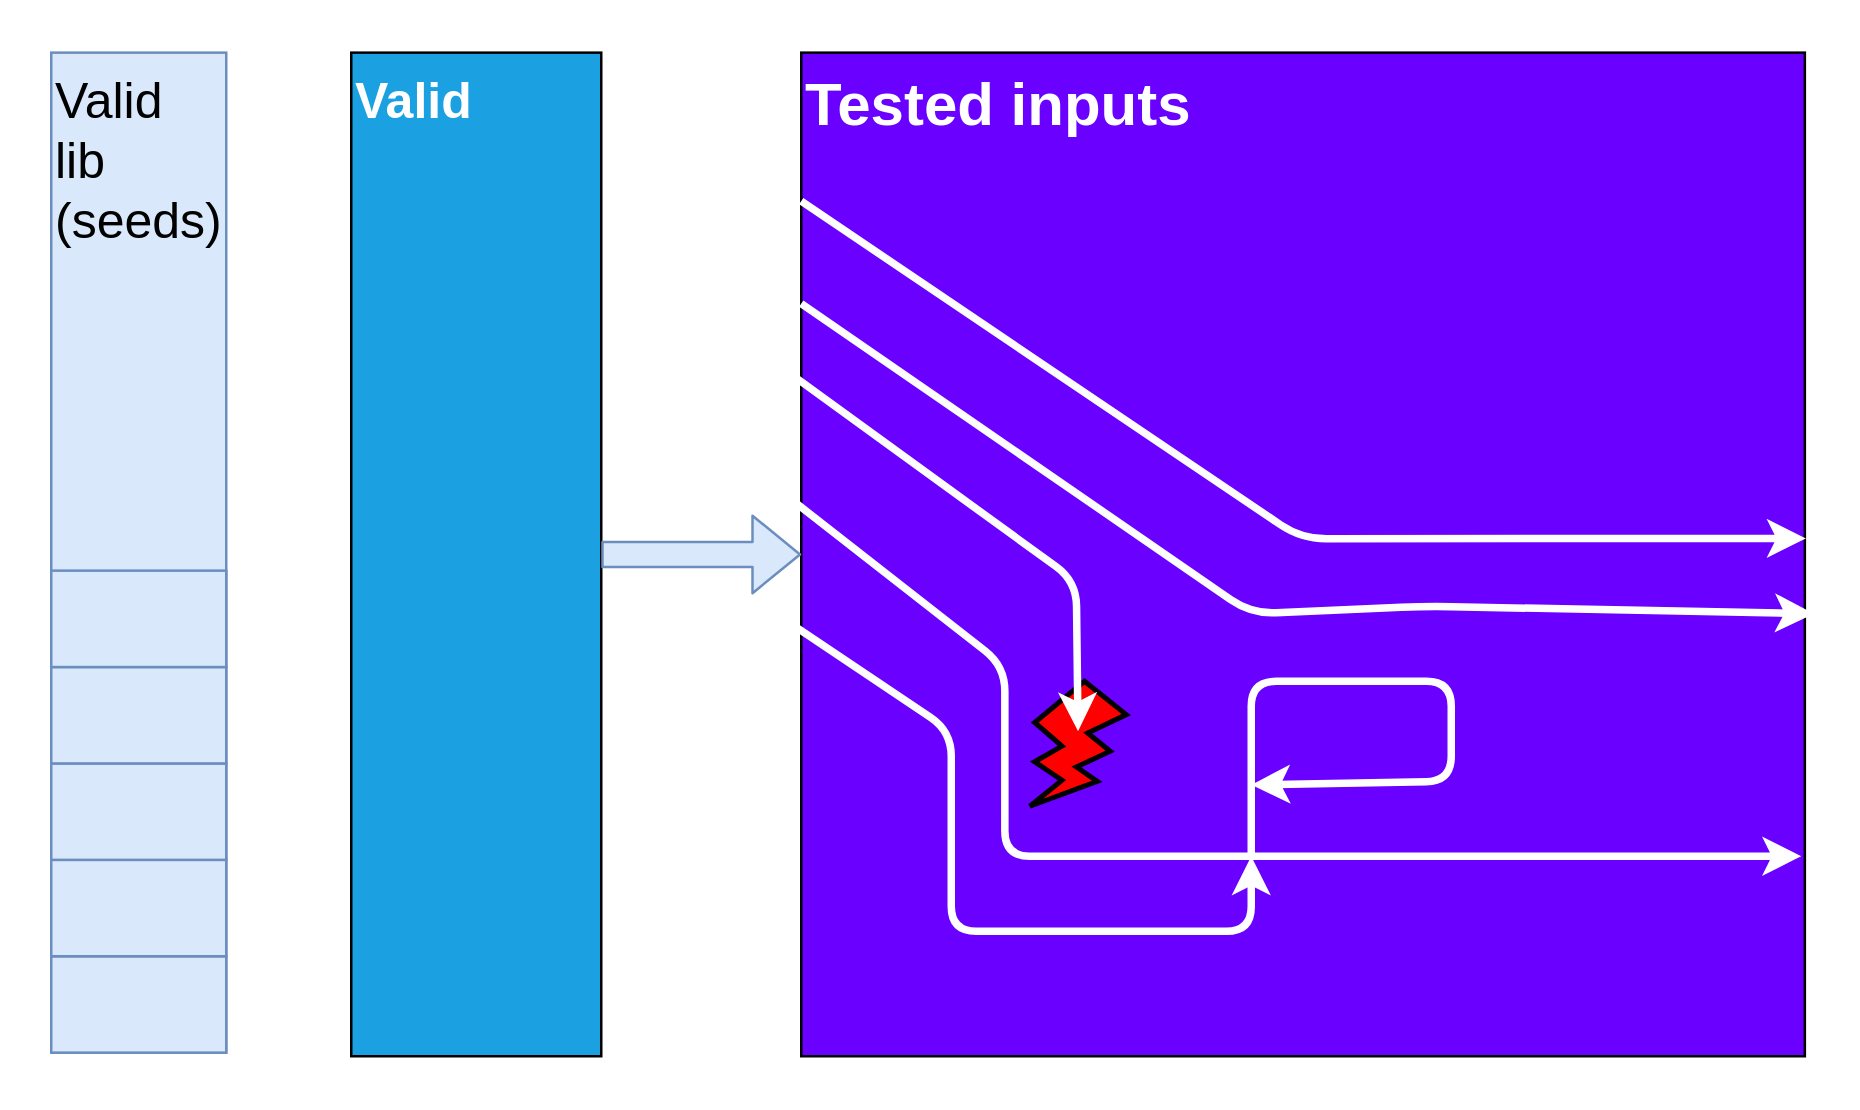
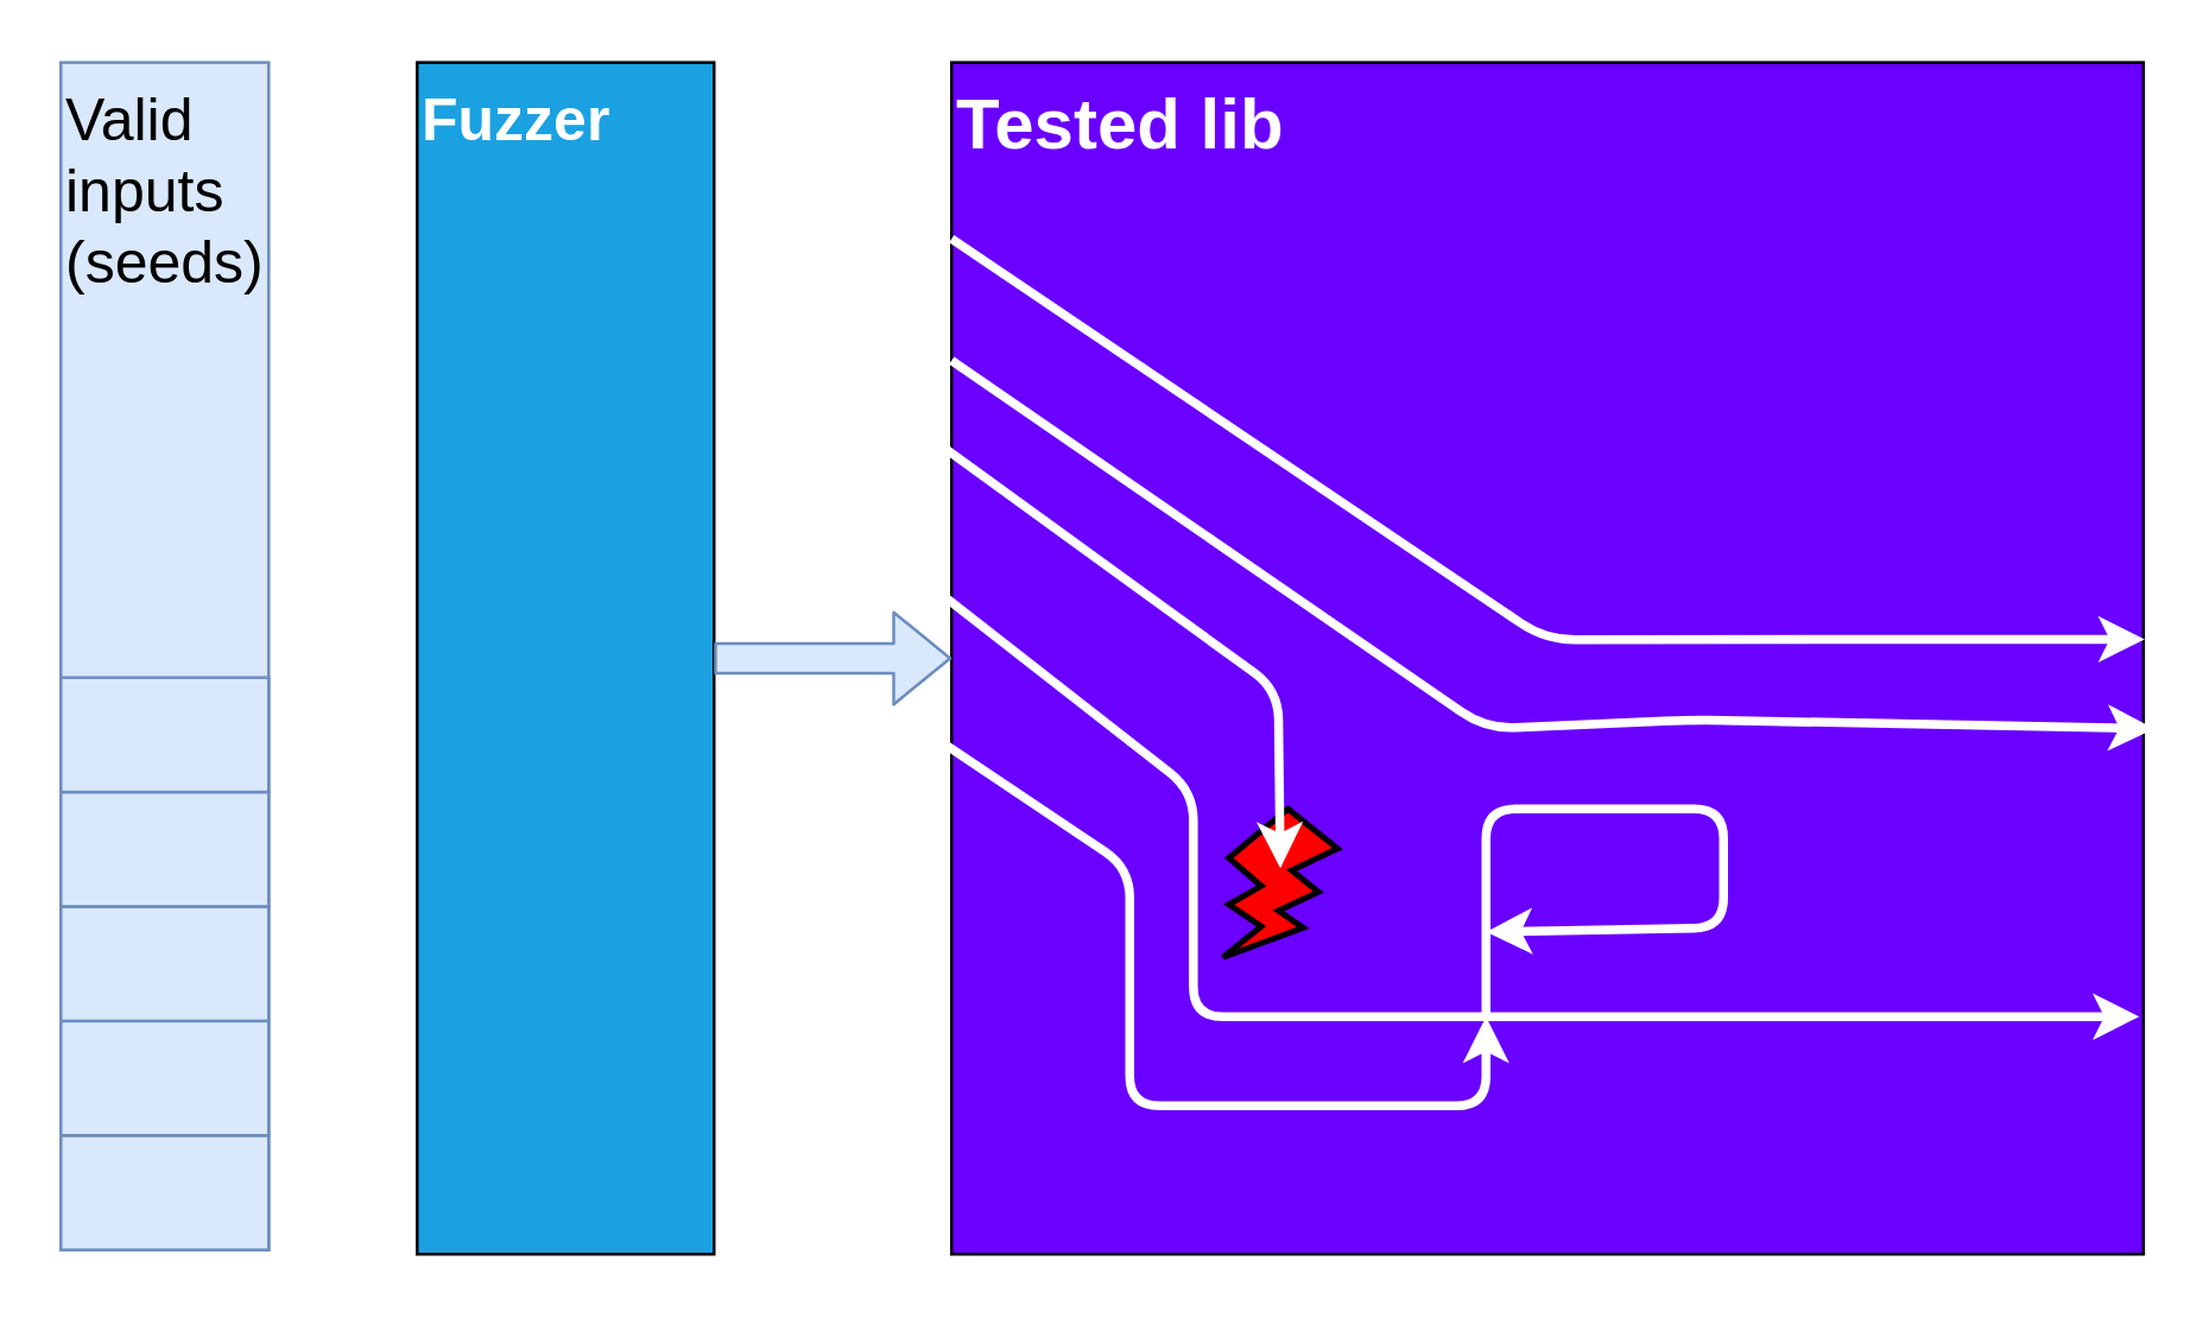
- <mxCell id="7" value="&lt;font style=&quot;font-size: 20px;&quot;&gt;&lt;b&gt;Valid&lt;/b&gt;&lt;/font&gt;" style="rounded=0;whiteSpace=wrap;html=1;fillColor=#1ba1e2;fontColor=#ffffff;strokeColor=#000000;align=left;verticalAlign=top;" parent="1" vertex="1"><mxGeometry x="140" y="20.56" width="100" height="401.44" as="geometry" /></mxCell>
+ <mxCell id="7" value="&lt;font style=&quot;font-size: 20px;&quot;&gt;&lt;b&gt;Fuzzer&lt;/b&gt;&lt;/font&gt;" style="rounded=0;whiteSpace=wrap;html=1;fillColor=#1ba1e2;fontColor=#ffffff;strokeColor=#000000;align=left;verticalAlign=top;" parent="1" vertex="1"><mxGeometry x="140" y="20.56" width="100" height="401.44" as="geometry" /></mxCell>
- <mxCell id="3" value="&lt;font style=&quot;font-size: 24px;&quot;&gt;&lt;b&gt;Tested inputs&lt;/b&gt;&lt;/font&gt;" style="whiteSpace=wrap;html=1;aspect=fixed;fillColor=#6a00ff;fontColor=#ffffff;strokeColor=#000000;align=left;verticalAlign=top;" parent="1" vertex="1"><mxGeometry x="320" y="20.56" width="401.44" height="401.44" as="geometry" /></mxCell>
+ <mxCell id="3" value="&lt;font style=&quot;font-size: 24px;&quot;&gt;&lt;b&gt;Tested lib&lt;/b&gt;&lt;/font&gt;" style="whiteSpace=wrap;html=1;aspect=fixed;fillColor=#6a00ff;fontColor=#ffffff;strokeColor=#000000;align=left;verticalAlign=top;" parent="1" vertex="1"><mxGeometry x="320" y="20.56" width="401.44" height="401.44" as="geometry" /></mxCell>
- <mxCell id="12" value="&lt;font style=&quot;font-size: 20px;&quot;&gt;Valid&lt;br&gt;lib&lt;br&gt;(seeds)&lt;/font&gt;" style="rounded=0;whiteSpace=wrap;html=1;fillColor=#dae8fc;strokeColor=#6c8ebf;align=left;verticalAlign=top;" parent="1" vertex="1"><mxGeometry x="20" y="20.56" width="70" height="400" as="geometry" /></mxCell>
+ <mxCell id="12" value="&lt;font style=&quot;font-size: 20px;&quot;&gt;Valid&lt;br&gt;inputs&lt;br&gt;(seeds)&lt;/font&gt;" style="rounded=0;whiteSpace=wrap;html=1;fillColor=#dae8fc;strokeColor=#6c8ebf;align=left;verticalAlign=top;" parent="1" vertex="1"><mxGeometry x="20" y="20.56" width="70" height="400" as="geometry" /></mxCell>
